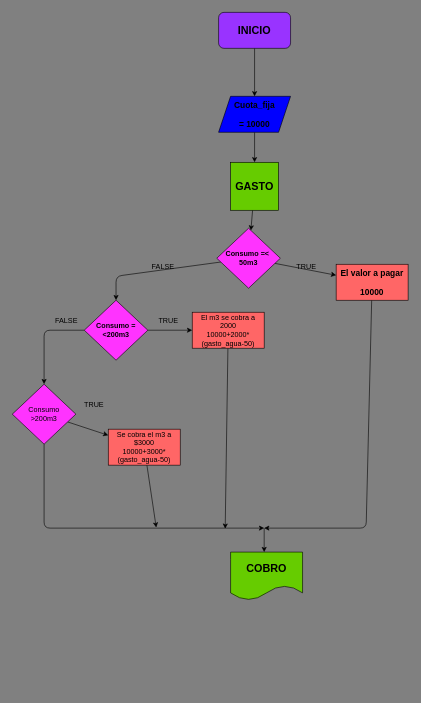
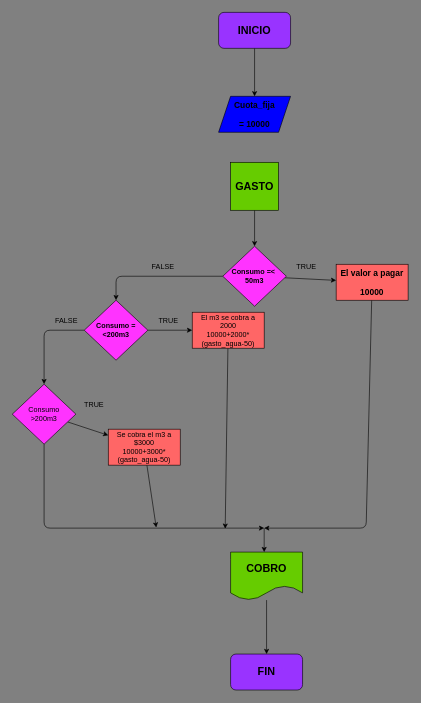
- <mxCell id="4" value="" style="edgeStyle=none;html=1;" edge="1" parent="1" source="5" target="7"><mxGeometry relative="1" as="geometry" /></mxCell>
- <mxCell id="10" value="&lt;h4&gt;Consumo =&amp;lt;&amp;nbsp;&lt;br&gt;50m3&lt;/h4&gt;" style="rhombus;whiteSpace=wrap;html=1;fillColor=#FF33FF;" vertex="1" parent="1"><mxGeometry x="361" y="380" width="106" height="100" as="geometry" /></mxCell>
+ <mxCell id="10" value="&lt;h4&gt;Consumo =&amp;lt;&amp;nbsp;&lt;br&gt;50m3&lt;/h4&gt;" style="rhombus;whiteSpace=wrap;html=1;fillColor=#FF33FF;" vertex="1" parent="1"><mxGeometry x="371" y="410" width="106" height="100" as="geometry" /></mxCell>
+ <mxCell id="29" value="" style="edgeStyle=none;html=1;" edge="1" parent="1" source="30" target="31"><mxGeometry relative="1" as="geometry" /></mxCell>
+ <mxCell id="31" value="&lt;h2&gt;FIN&lt;/h2&gt;" style="rounded=1;whiteSpace=wrap;html=1;fillColor=#9933FF;" vertex="1" parent="1"><mxGeometry x="384" y="1090" width="120" height="60" as="geometry" /></mxCell>
